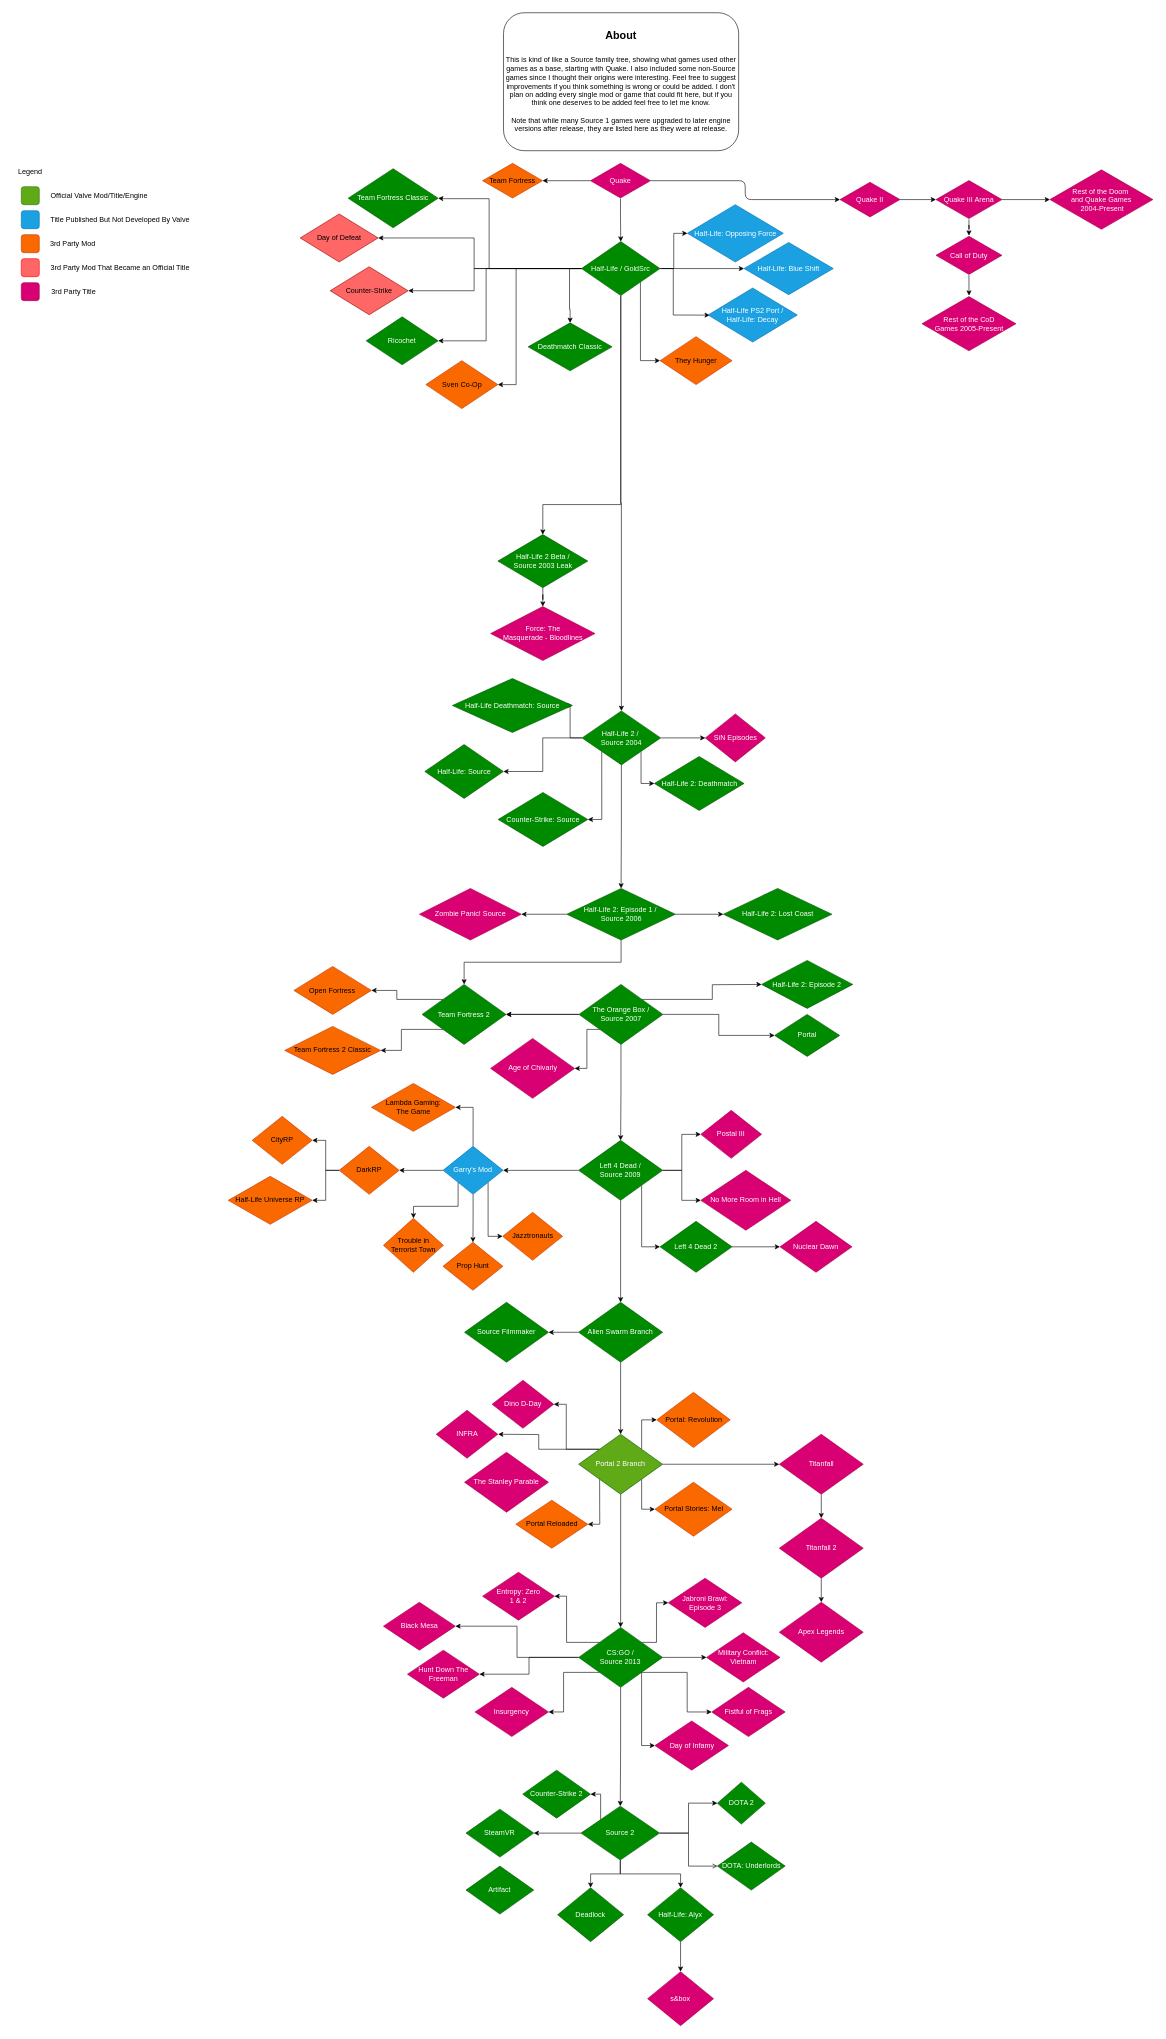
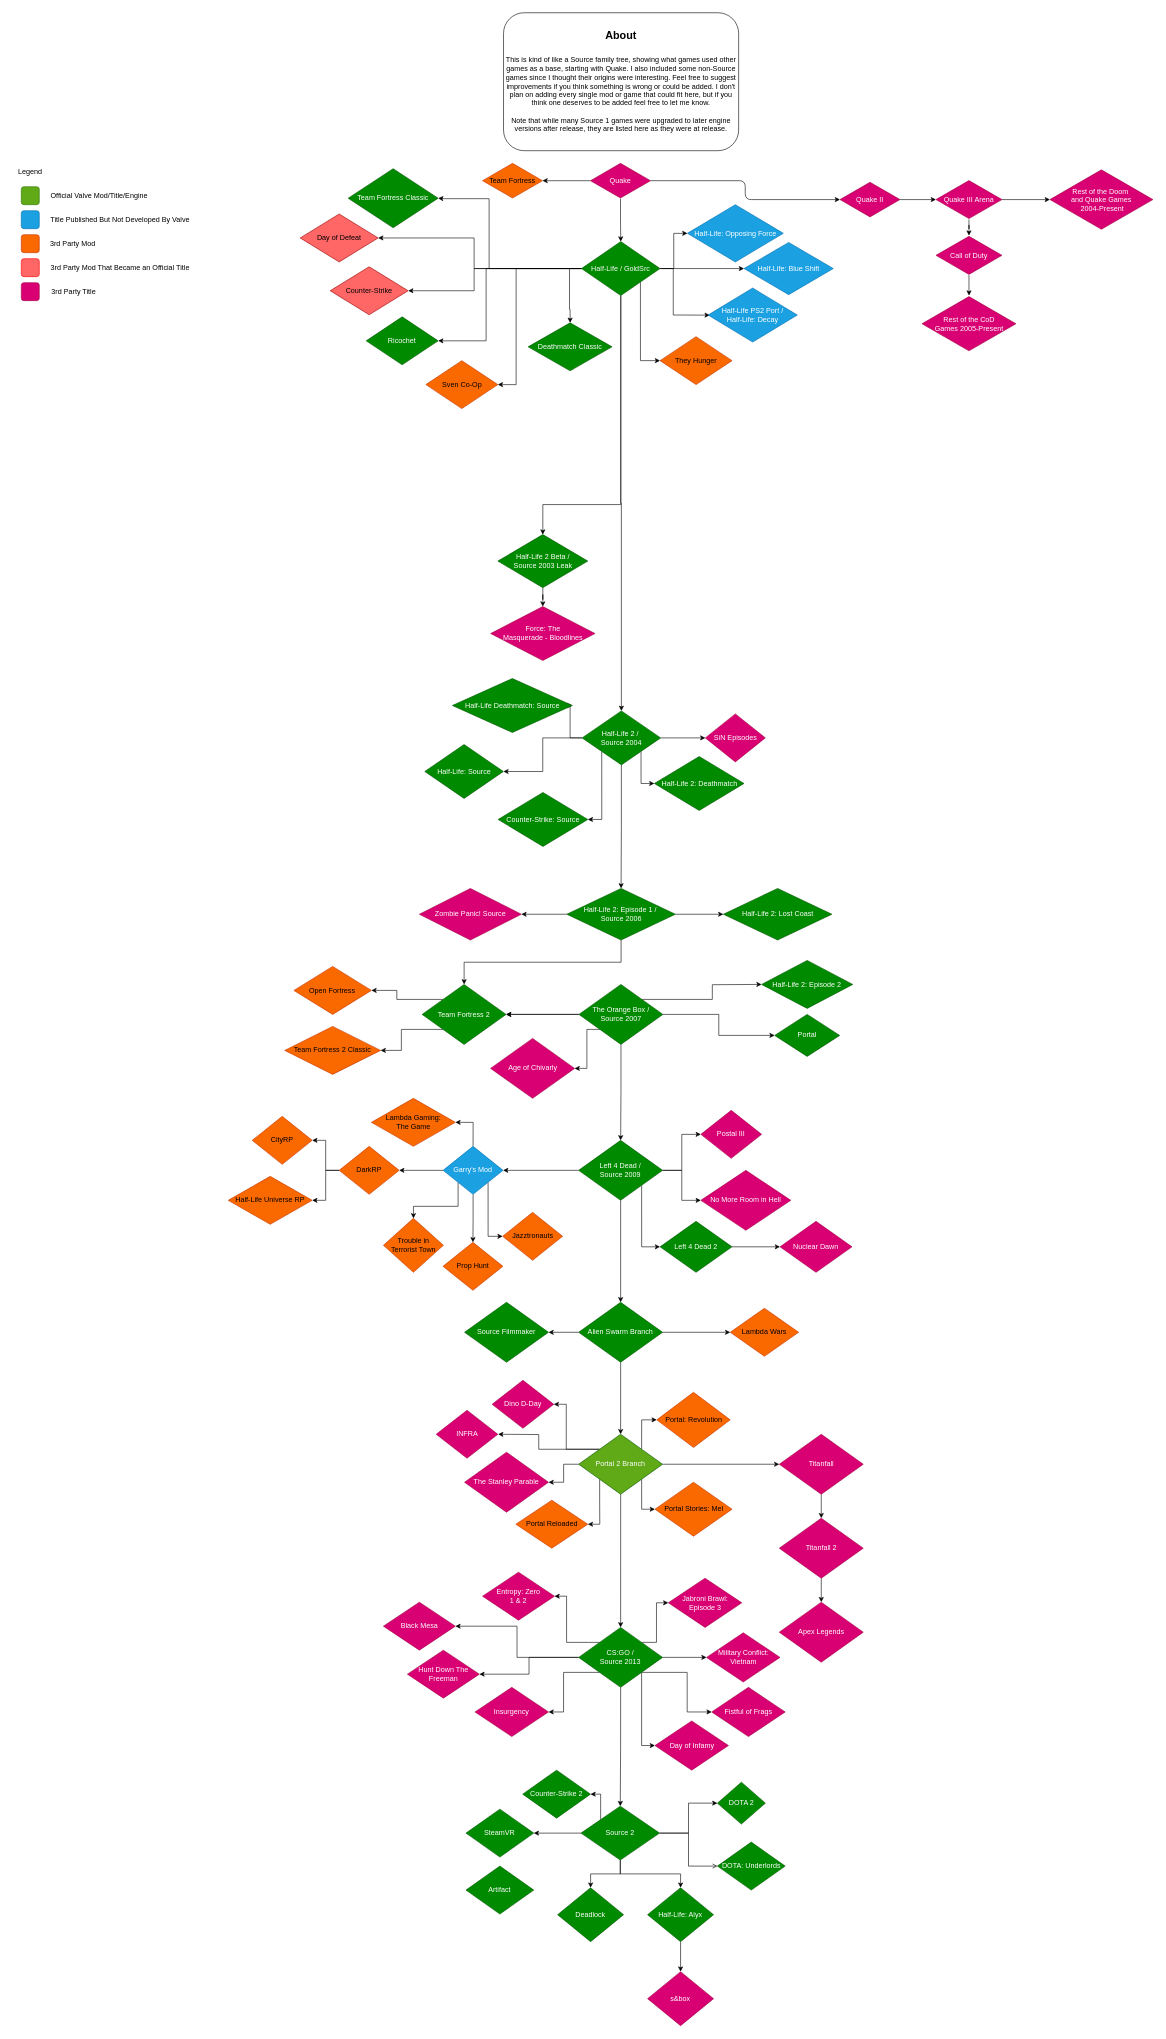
- <mxCell id="155" value="&lt;div&gt;Lambda Gaming:&lt;/div&gt;&lt;div&gt;The Game&lt;/div&gt;" style="rhombus;whiteSpace=wrap;html=1;fillColor=#fa6800;fontColor=#000000;strokeColor=#C73500;" parent="1" vertex="1"><mxGeometry x="618.74" y="1805" width="140" height="80" as="geometry" /></mxCell>
+ <mxCell id="155" value="&lt;div&gt;Lambda Gaming:&lt;/div&gt;&lt;div&gt;The Game&lt;/div&gt;" style="rhombus;whiteSpace=wrap;html=1;fillColor=#fa6800;fontColor=#000000;strokeColor=#C73500;" parent="1" vertex="1"><mxGeometry x="618.74" y="1830" width="140" height="80" as="geometry" /></mxCell>
+ <mxCell id="96" value="" style="edgeStyle=orthogonalEdgeStyle;rounded=0;orthogonalLoop=1;jettySize=auto;html=1;" parent="1" source="98" target="127" edge="1"><mxGeometry relative="1" as="geometry" /></mxCell>
+ <mxCell id="127" value="Lambda Wars" style="rhombus;whiteSpace=wrap;html=1;fillColor=#fa6800;fontColor=#000000;strokeColor=#C73500;" parent="1" vertex="1"><mxGeometry x="1217" y="2180" width="114" height="80" as="geometry" /></mxCell>
+ <mxCell id="101" value="" style="edgeStyle=orthogonalEdgeStyle;rounded=0;orthogonalLoop=1;jettySize=auto;html=1;" parent="1" source="107" target="126" edge="1"><mxGeometry relative="1" as="geometry" /></mxCell>
